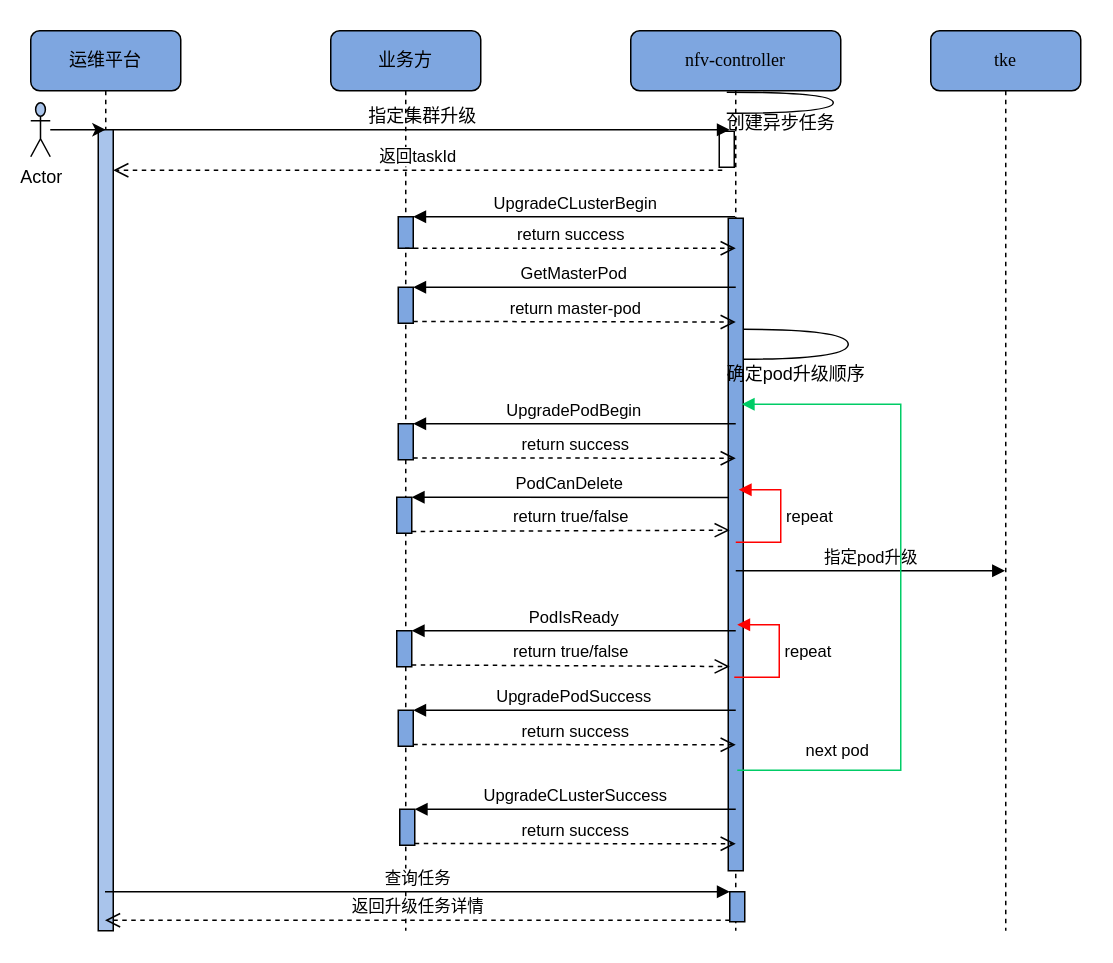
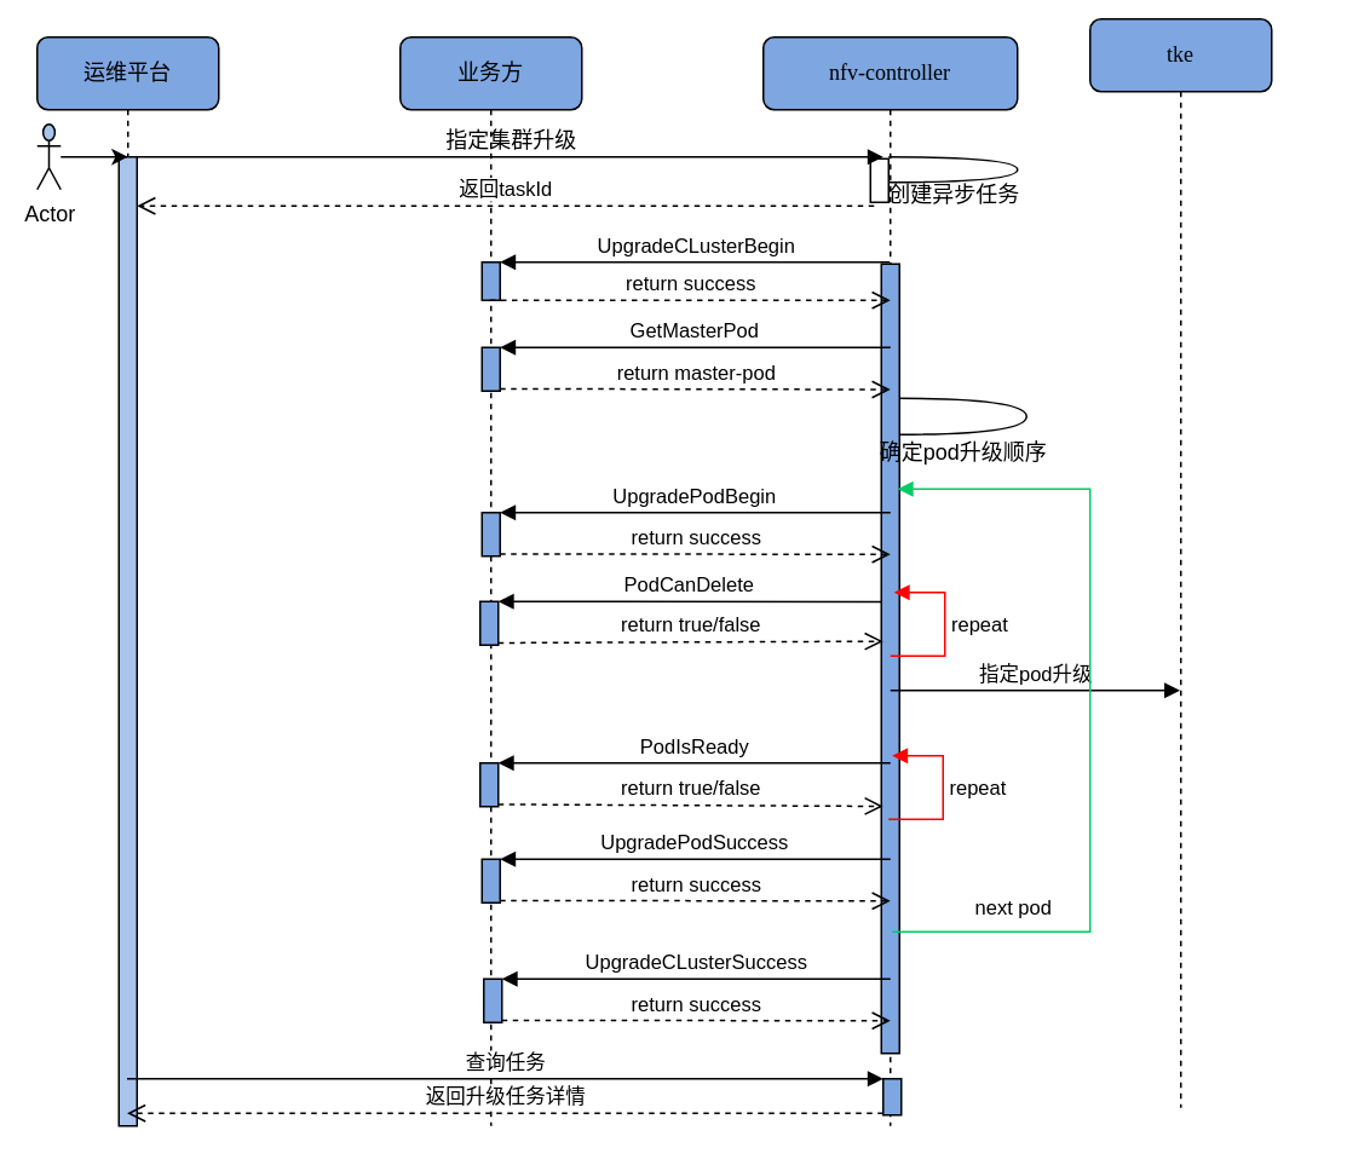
- <mxCell id="9" value="创建异步任务" style="shape=requiredInterface;html=1;verticalLabelPosition=bottom;sketch=0;fillColor=#7EA6E0;" vertex="1" parent="6"><mxGeometry x="64" y="41" width="71" height="14" as="geometry" /></mxCell>
+ <mxCell id="9" value="创建异步任务" style="shape=requiredInterface;html=1;verticalLabelPosition=bottom;sketch=0;fillColor=#7EA6E0;" vertex="1" parent="6"><mxGeometry x="69" y="66" width="71" height="14" as="geometry" /></mxCell>
- <mxCell id="13" value="tke" style="shape=umlLifeline;perimeter=lifelinePerimeter;whiteSpace=wrap;html=1;container=1;collapsible=0;recursiveResize=0;outlineConnect=0;rounded=1;shadow=0;comic=0;labelBackgroundColor=none;strokeWidth=1;fontFamily=Verdana;fontSize=12;align=center;fillColor=#7EA6E0;" parent="1" vertex="1"><mxGeometry x="620" y="20" width="100" height="600" as="geometry" /></mxCell>
+ <mxCell id="13" value="tke" style="shape=umlLifeline;perimeter=lifelinePerimeter;whiteSpace=wrap;html=1;container=1;collapsible=0;recursiveResize=0;outlineConnect=0;rounded=1;shadow=0;comic=0;labelBackgroundColor=none;strokeWidth=1;fontFamily=Verdana;fontSize=12;align=center;fillColor=#7EA6E0;" parent="1" vertex="1"><mxGeometry x="600" y="10" width="100" height="600" as="geometry" /></mxCell>
